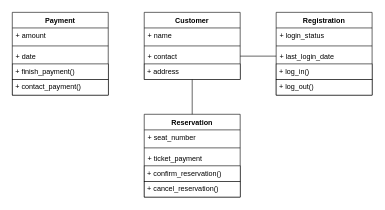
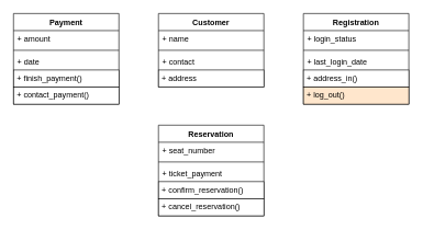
- <mxCell id="25" value="" style="endArrow=none;html=1;rounded=1;startSize=0;endSize=6;entryX=0;entryY=0.5;entryDx=0;entryDy=0;exitX=1;exitY=0.5;exitDx=0;exitDy=0;" parent="1" source="5" target="22" edge="1"><mxGeometry width="50" height="50" relative="1" as="geometry"><mxPoint x="390" y="180" as="sourcePoint" /><mxPoint x="440" y="130" as="targetPoint" /></mxGeometry></mxCell>
- <mxCell id="23" value="&amp;nbsp;+ log_in()" style="whiteSpace=wrap;html=1;align=left;" parent="19" vertex="1"><mxGeometry y="86" width="160" height="26" as="geometry" /></mxCell>
+ <mxCell id="23" value="&amp;nbsp;+ address_in()" style="whiteSpace=wrap;html=1;align=left;" parent="19" vertex="1"><mxGeometry y="86" width="160" height="26" as="geometry" /></mxCell>
- <mxCell id="24" value="&amp;nbsp;+ log_out()" style="whiteSpace=wrap;html=1;align=left;" parent="19" vertex="1"><mxGeometry y="112" width="160" height="26" as="geometry" /></mxCell>
+ <mxCell id="24" value="&amp;nbsp;+ log_out()" style="whiteSpace=wrap;html=1;align=left;fillColor=#ffe6cc;" parent="19" vertex="1"><mxGeometry y="112" width="160" height="26" as="geometry" /></mxCell>
- <mxCell id="26" value="" style="endArrow=none;html=1;rounded=1;startSize=0;endSize=6;entryX=0.5;entryY=0;entryDx=0;entryDy=0;exitX=0.5;exitY=1;exitDx=0;exitDy=0;" parent="1" source="6" target="13" edge="1"><mxGeometry width="50" height="50" relative="1" as="geometry"><mxPoint x="410" y="103" as="sourcePoint" /><mxPoint x="520" y="103" as="targetPoint" /></mxGeometry></mxCell>
